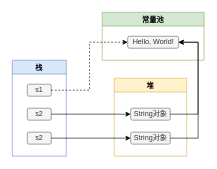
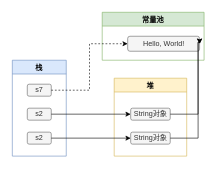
- <mxCell id="7" value="Hello, World!" style="text;html=1;align=center;verticalAlign=middle;whiteSpace=wrap;rounded=1;strokeColor=#666666;fillColor=#f5f5f5;fontColor=#333333;" vertex="1" parent="6"><mxGeometry x="42.5" y="40" width="85" height="20" as="geometry" /></mxCell>
+ <mxCell id="7" value="Hello, World!" style="text;html=1;align=center;verticalAlign=middle;whiteSpace=wrap;rounded=1;strokeColor=#666666;fillColor=#f5f5f5;fontColor=#333333;" vertex="1" parent="6"><mxGeometry x="42.5" y="40" width="120" height="25" as="geometry" /></mxCell>
- <mxCell id="4" value="s1" style="text;html=1;strokeColor=#666666;fillColor=#f5f5f5;align=center;verticalAlign=middle;whiteSpace=wrap;rounded=1;fontColor=#333333;" vertex="1" parent="2"><mxGeometry x="25" y="40" width="40" height="20" as="geometry" /></mxCell>
+ <mxCell id="4" value="s7" style="text;html=1;strokeColor=#666666;fillColor=#f5f5f5;align=center;verticalAlign=middle;whiteSpace=wrap;rounded=1;fontColor=#333333;" vertex="1" parent="2"><mxGeometry x="25" y="40" width="40" height="20" as="geometry" /></mxCell>
